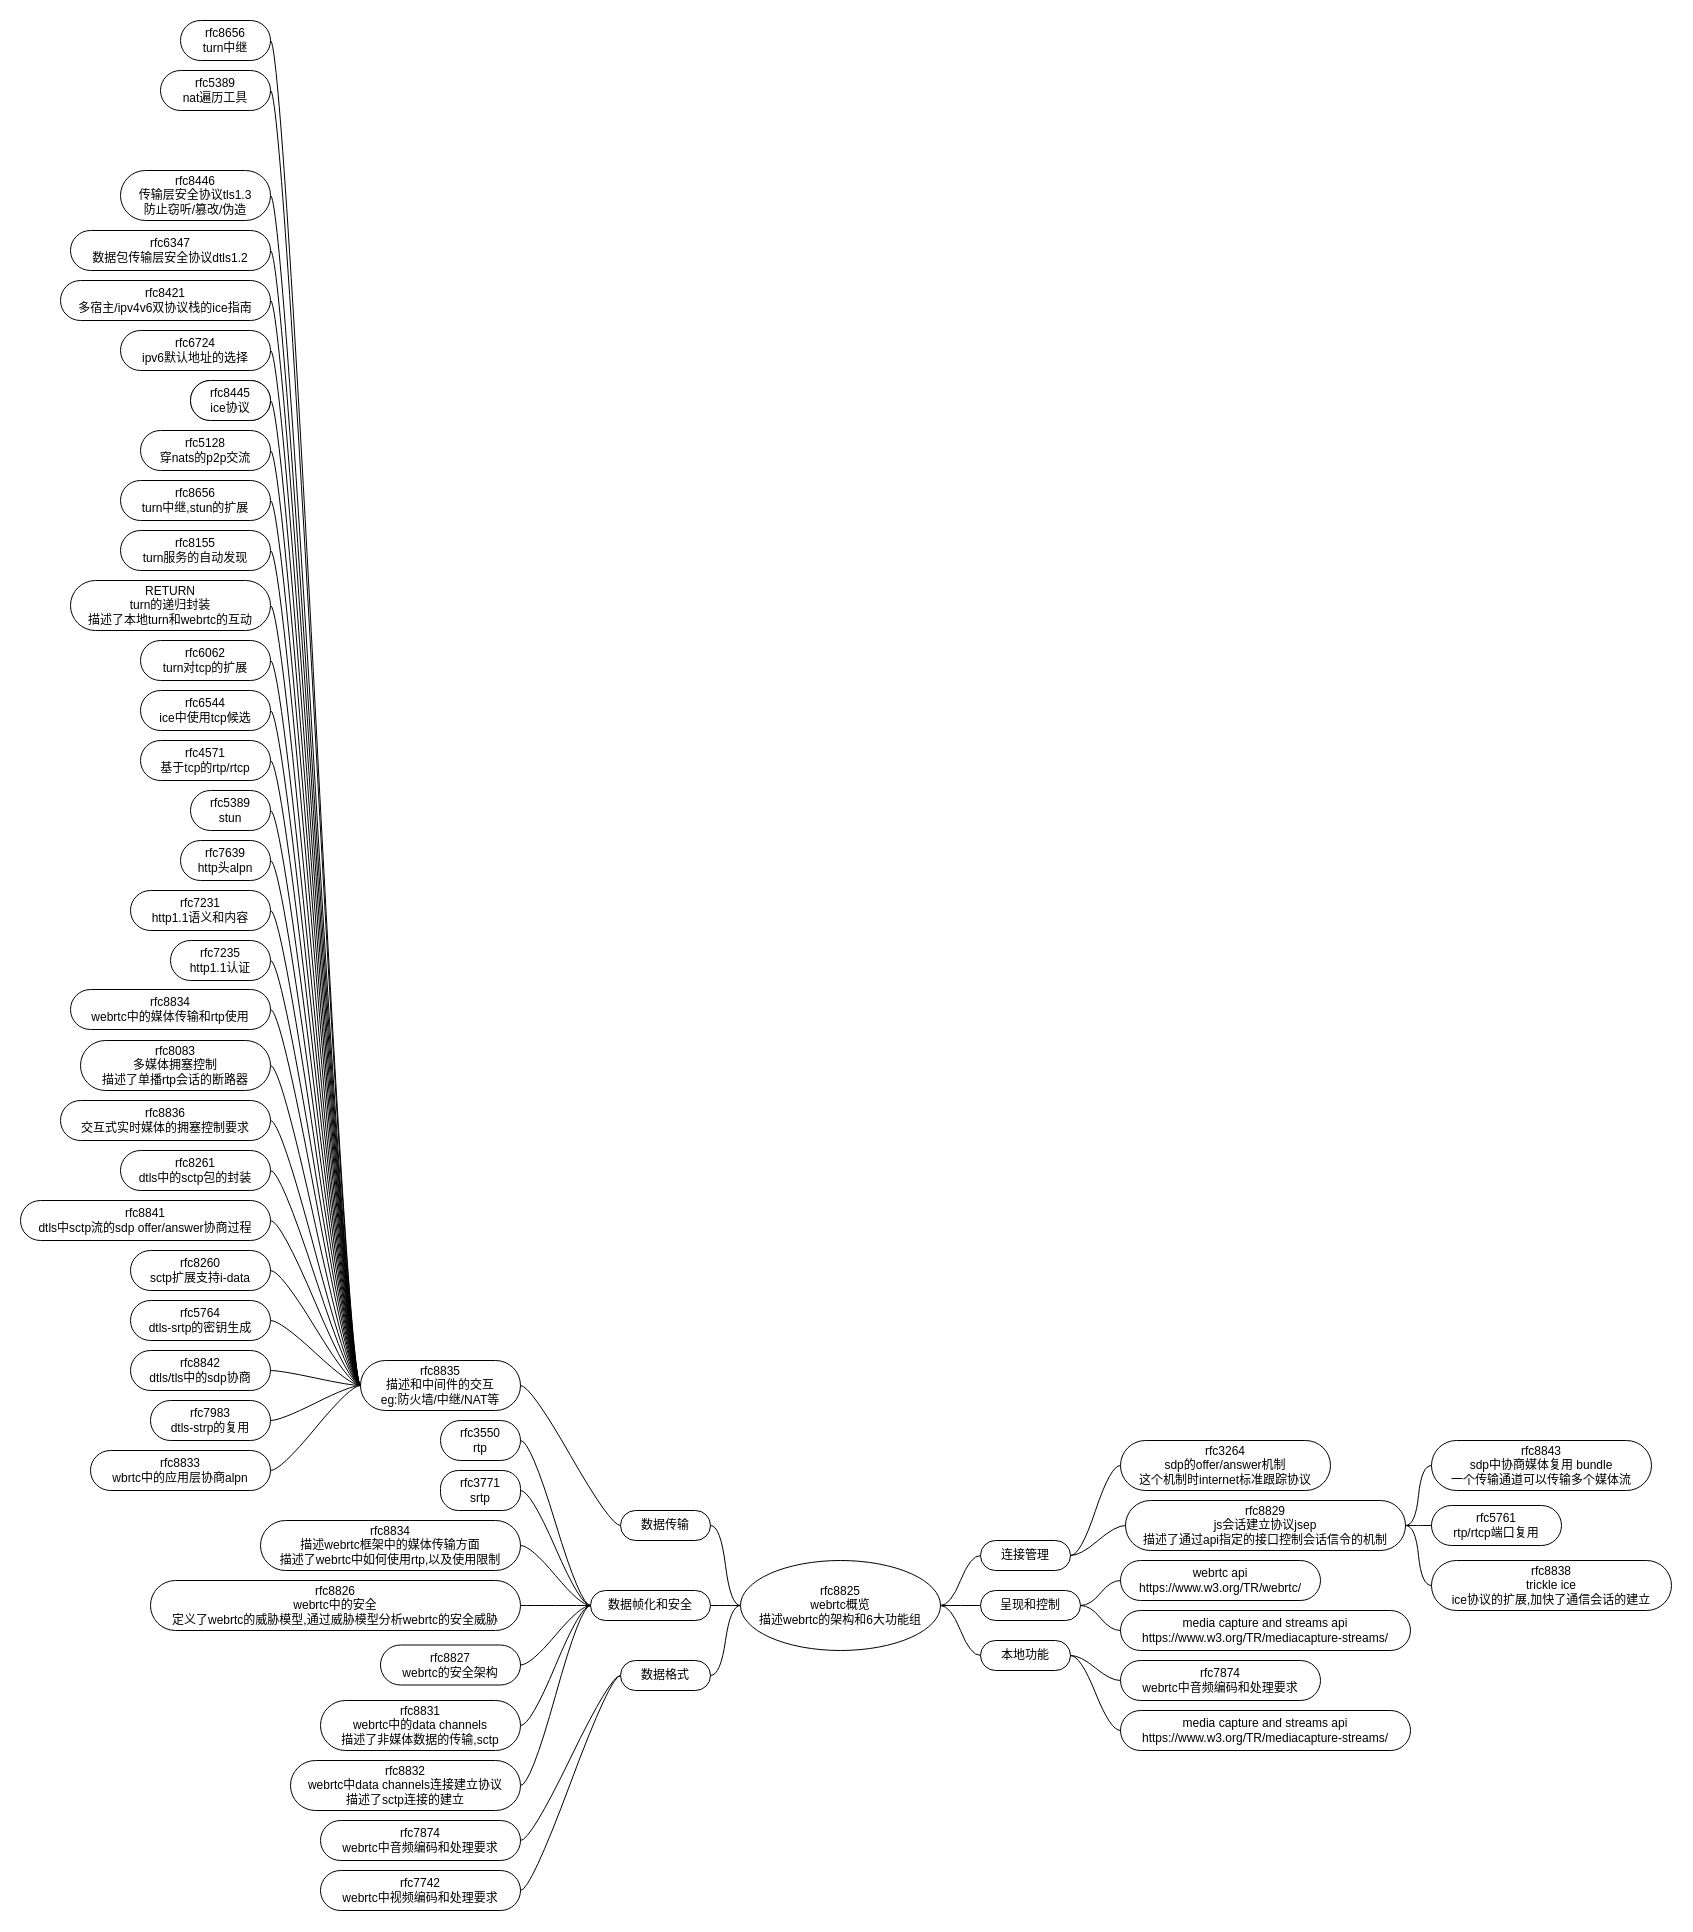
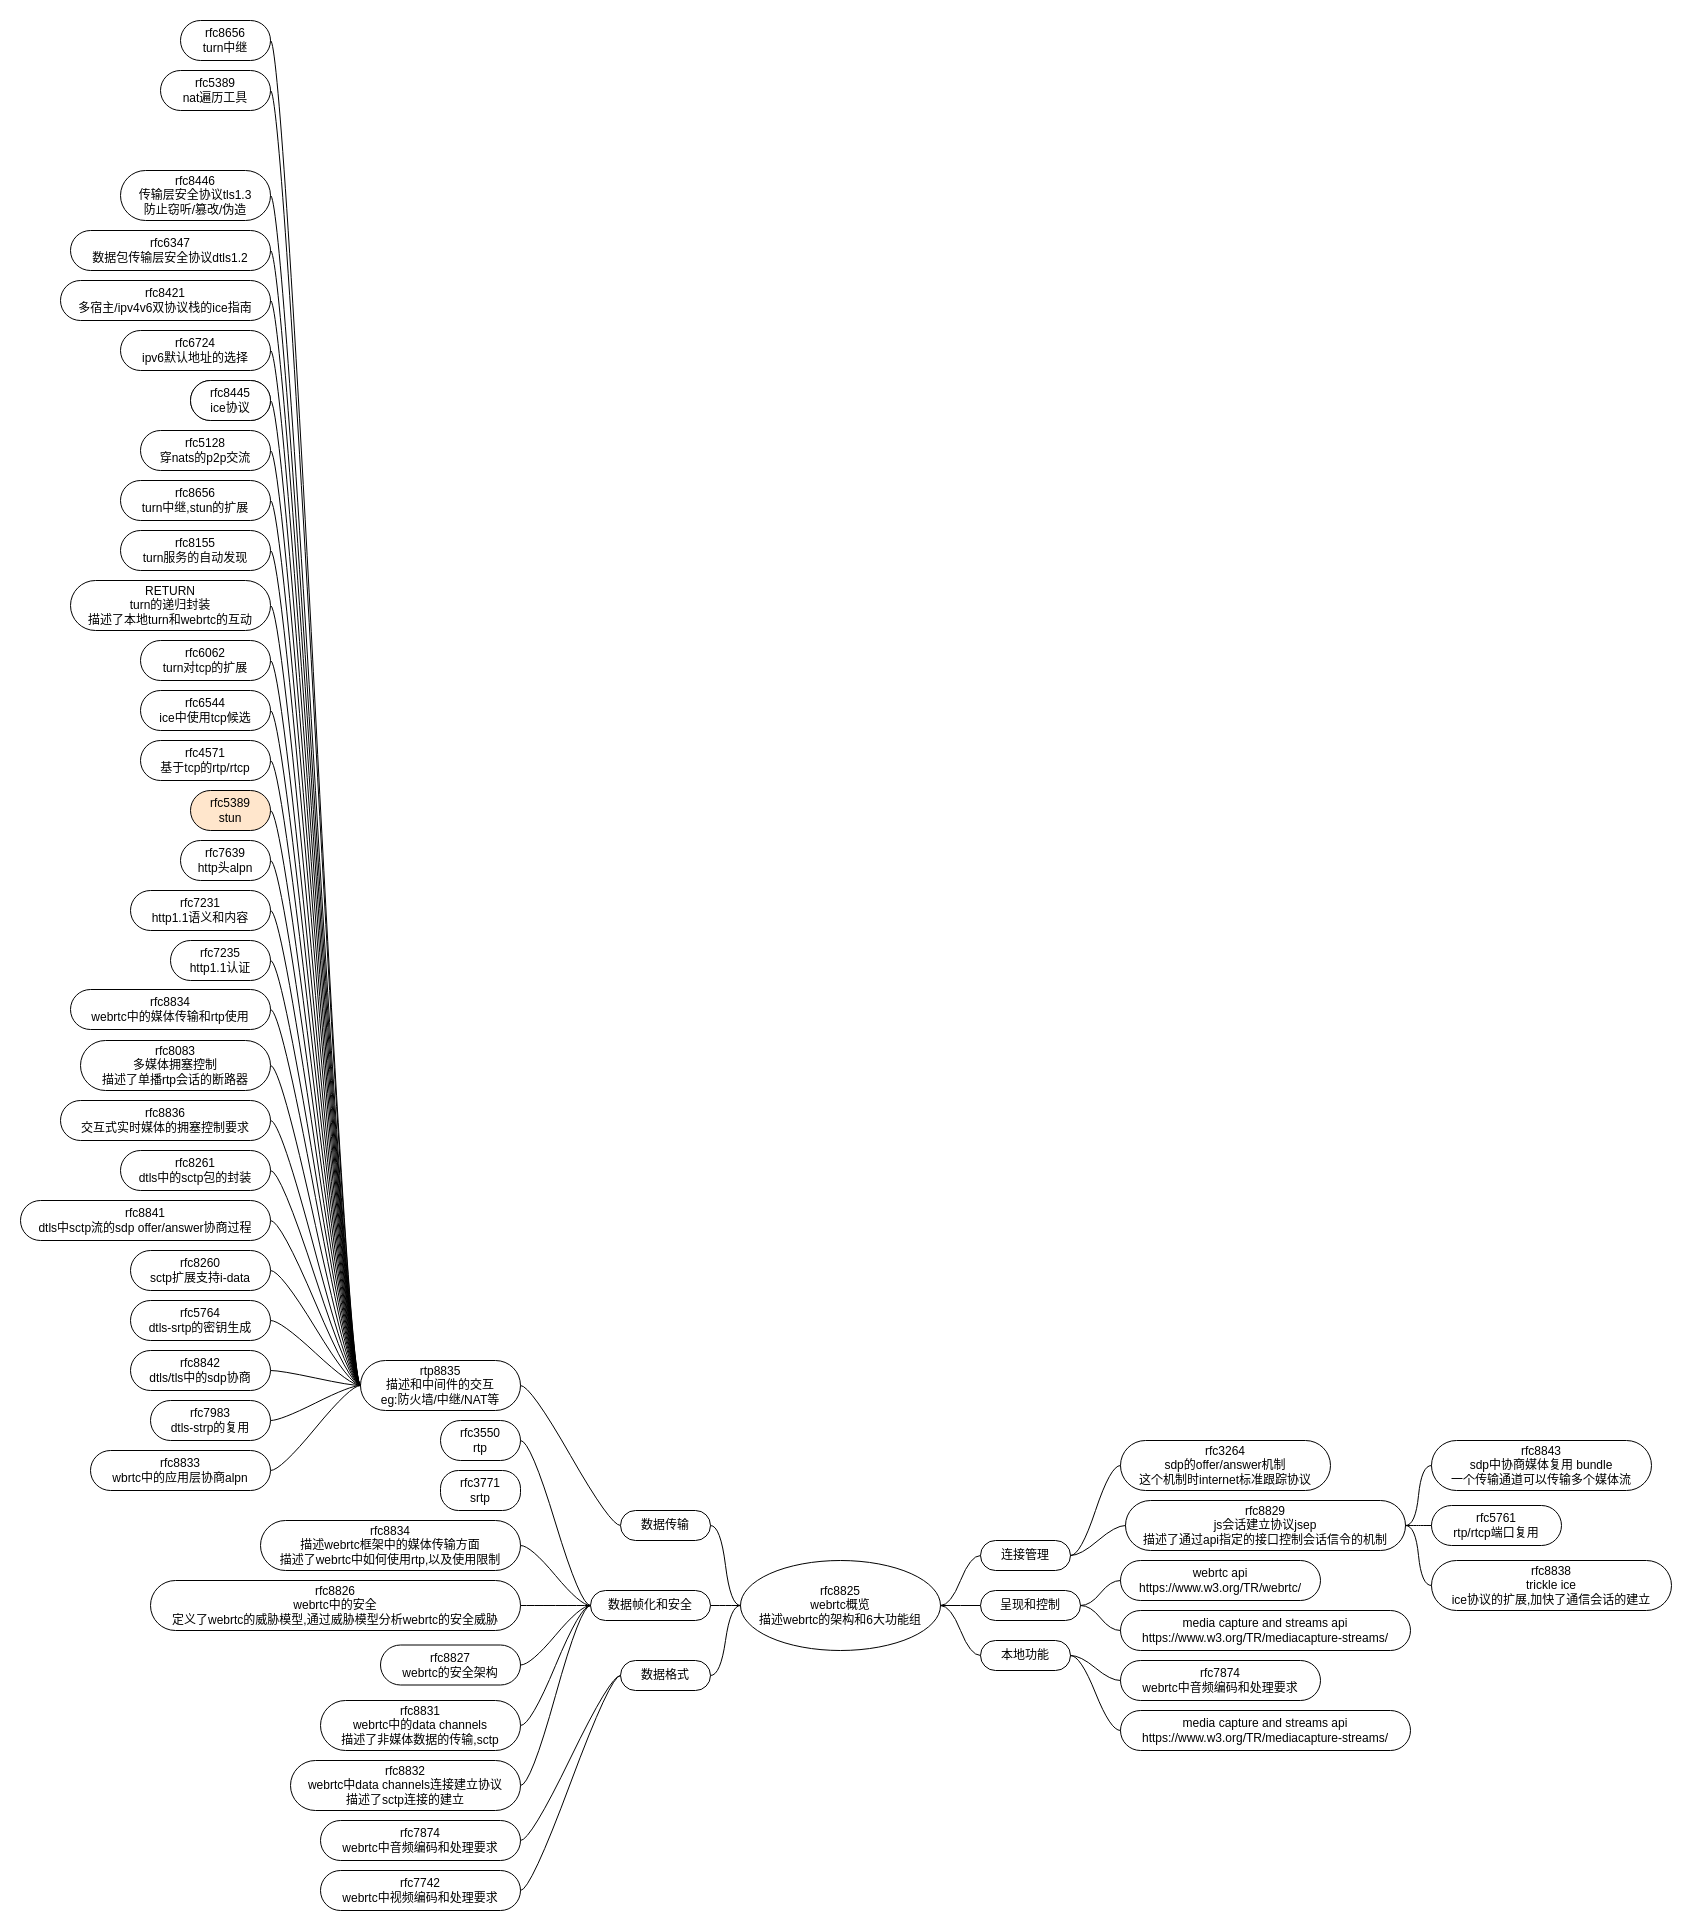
- <mxCell id="84" value="rfc5389&lt;br&gt;stun" style="whiteSpace=wrap;html=1;rounded=1;arcSize=50;align=center;verticalAlign=middle;strokeWidth=1;autosize=1;spacing=4;treeFolding=1;treeMoving=1;newEdgeStyle={&quot;edgeStyle&quot;:&quot;entityRelationEdgeStyle&quot;,&quot;startArrow&quot;:&quot;none&quot;,&quot;endArrow&quot;:&quot;none&quot;,&quot;segment&quot;:10,&quot;curved&quot;:1};" parent="1" vertex="1"><mxGeometry y="790" width="80" height="40" as="geometry" x="190" /></mxCell>
+ <mxCell id="84" value="rfc5389&lt;br&gt;stun" style="whiteSpace=wrap;html=1;rounded=1;arcSize=50;align=center;verticalAlign=middle;strokeWidth=1;autosize=1;spacing=4;treeFolding=1;treeMoving=1;newEdgeStyle={&quot;edgeStyle&quot;:&quot;entityRelationEdgeStyle&quot;,&quot;startArrow&quot;:&quot;none&quot;,&quot;endArrow&quot;:&quot;none&quot;,&quot;segment&quot;:10,&quot;curved&quot;:1};fillColor=#ffe6cc;" parent="1" vertex="1"><mxGeometry y="790" width="80" height="40" as="geometry" x="190" /></mxCell>
- <mxCell id="3" value="rfc8835&lt;br&gt;描述和中间件的交互&lt;br&gt;eg:防火墙/中继/NAT等" style="whiteSpace=wrap;html=1;rounded=1;arcSize=50;align=center;verticalAlign=middle;strokeWidth=1;autosize=1;spacing=4;treeFolding=1;treeMoving=1;newEdgeStyle={&quot;edgeStyle&quot;:&quot;entityRelationEdgeStyle&quot;,&quot;startArrow&quot;:&quot;none&quot;,&quot;endArrow&quot;:&quot;none&quot;,&quot;segment&quot;:10,&quot;curved&quot;:1};" parent="1" vertex="1"><mxGeometry x="360" y="1360" width="160" height="50" as="geometry" /></mxCell>
+ <mxCell id="3" value="rtp8835&lt;br&gt;描述和中间件的交互&lt;br&gt;eg:防火墙/中继/NAT等" style="whiteSpace=wrap;html=1;rounded=1;arcSize=50;align=center;verticalAlign=middle;strokeWidth=1;autosize=1;spacing=4;treeFolding=1;treeMoving=1;newEdgeStyle={&quot;edgeStyle&quot;:&quot;entityRelationEdgeStyle&quot;,&quot;startArrow&quot;:&quot;none&quot;,&quot;endArrow&quot;:&quot;none&quot;,&quot;segment&quot;:10,&quot;curved&quot;:1};" parent="1" vertex="1"><mxGeometry x="360" y="1360" width="160" height="50" as="geometry" /></mxCell>
- <mxCell id="12" value="" style="edgeStyle=entityRelationEdgeStyle;startArrow=none;endArrow=none;segment=10;curved=1;" parent="1" source="7" target="11" edge="1"><mxGeometry relative="1" as="geometry"><mxPoint x="484" y="1540" as="sourcePoint" /></mxGeometry></mxCell>
